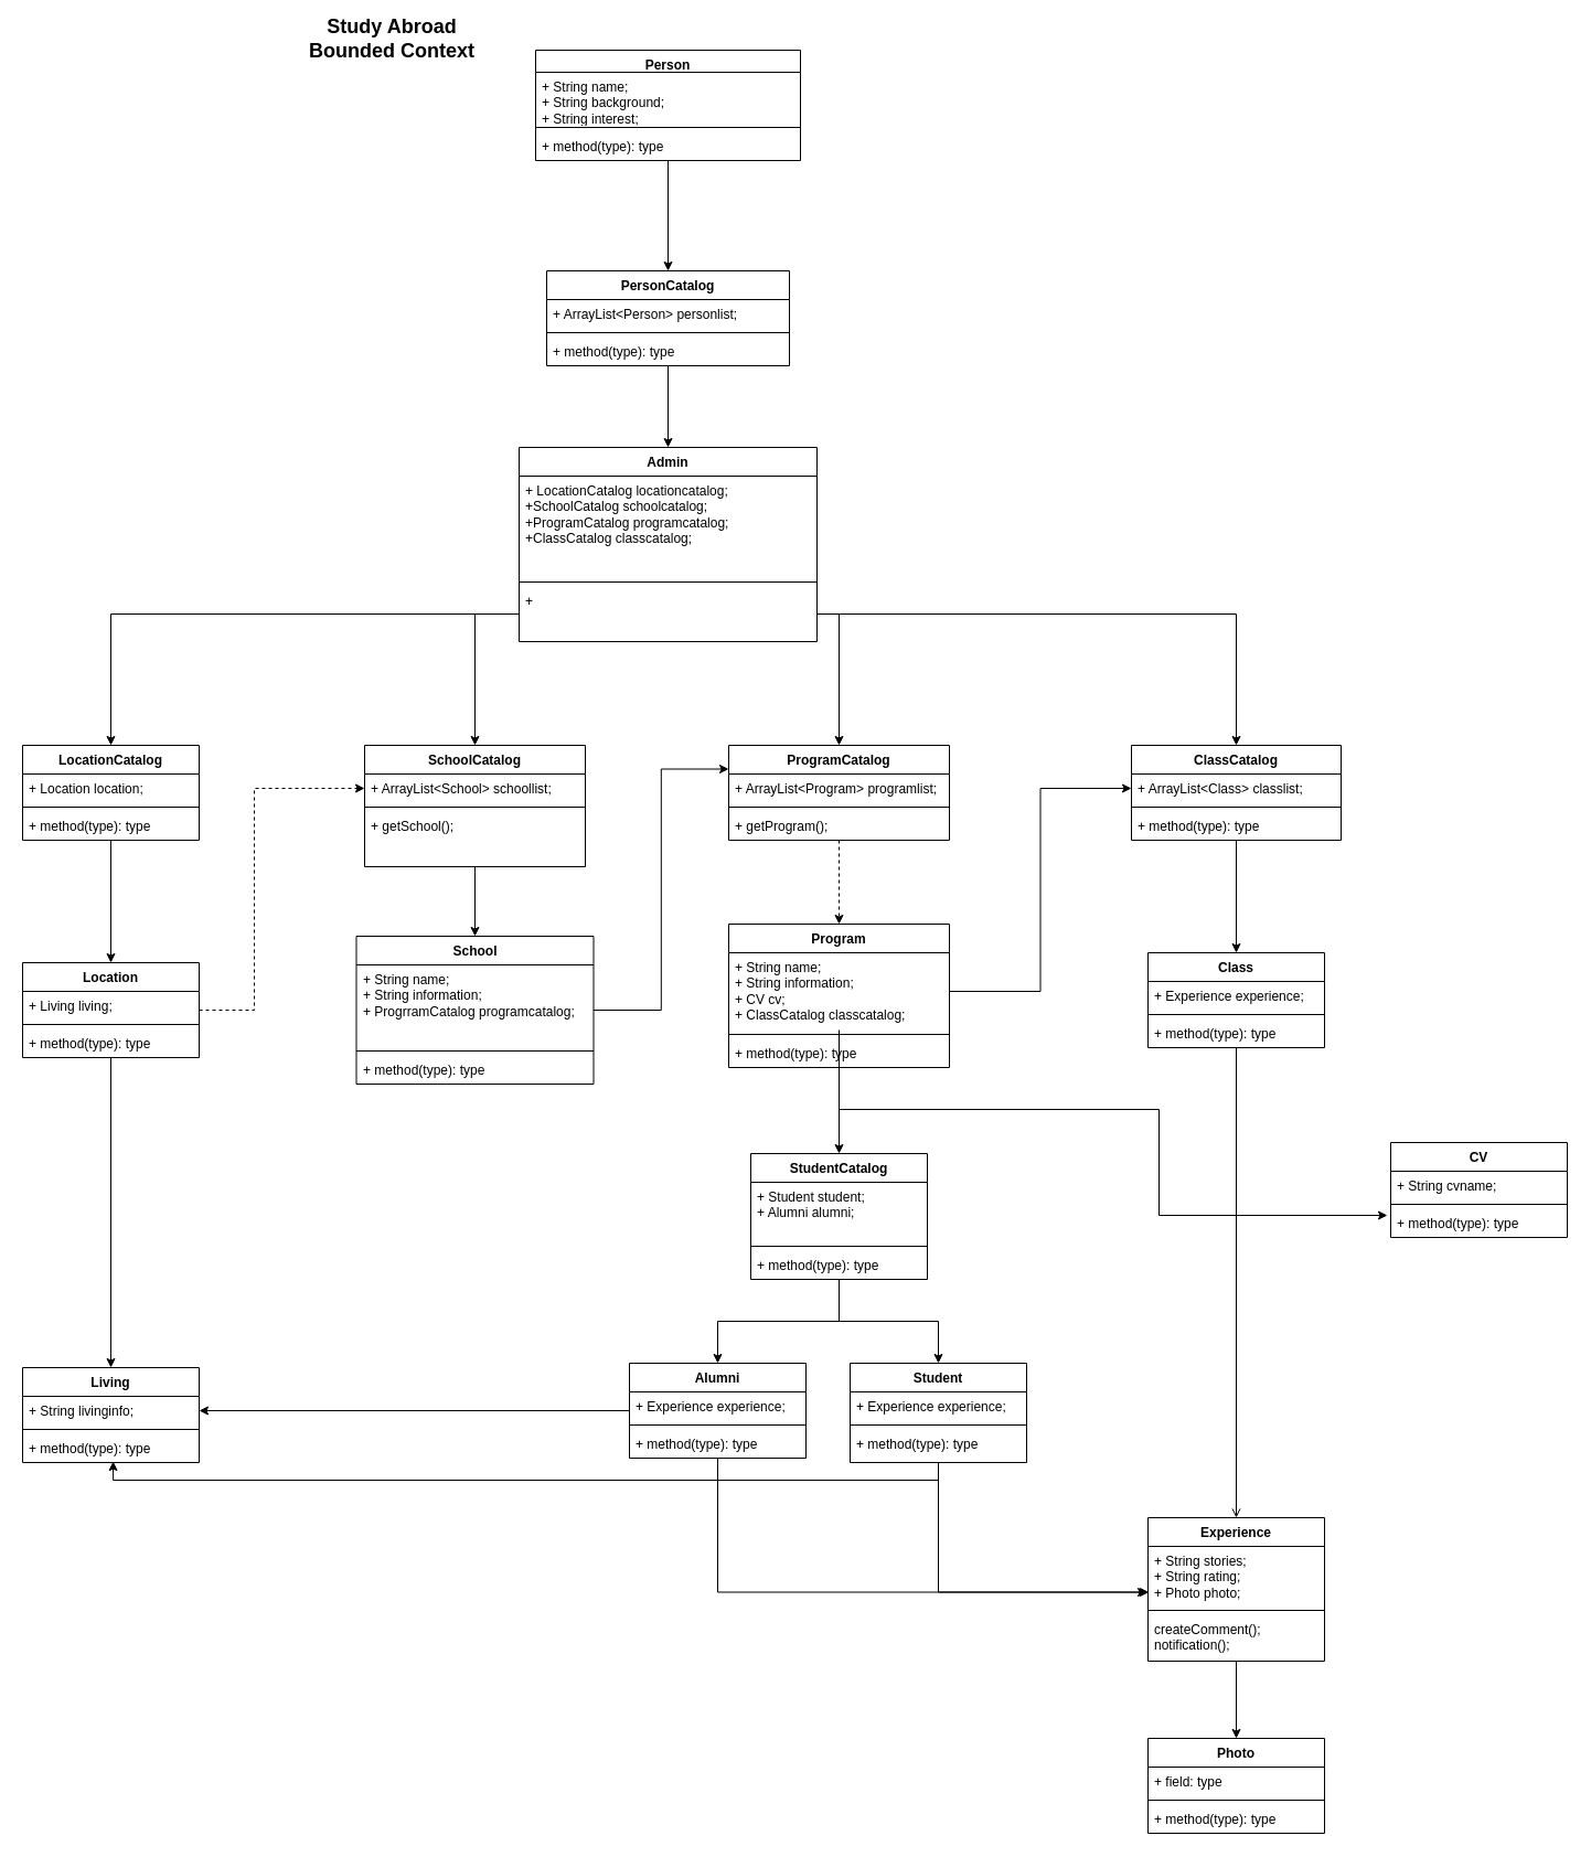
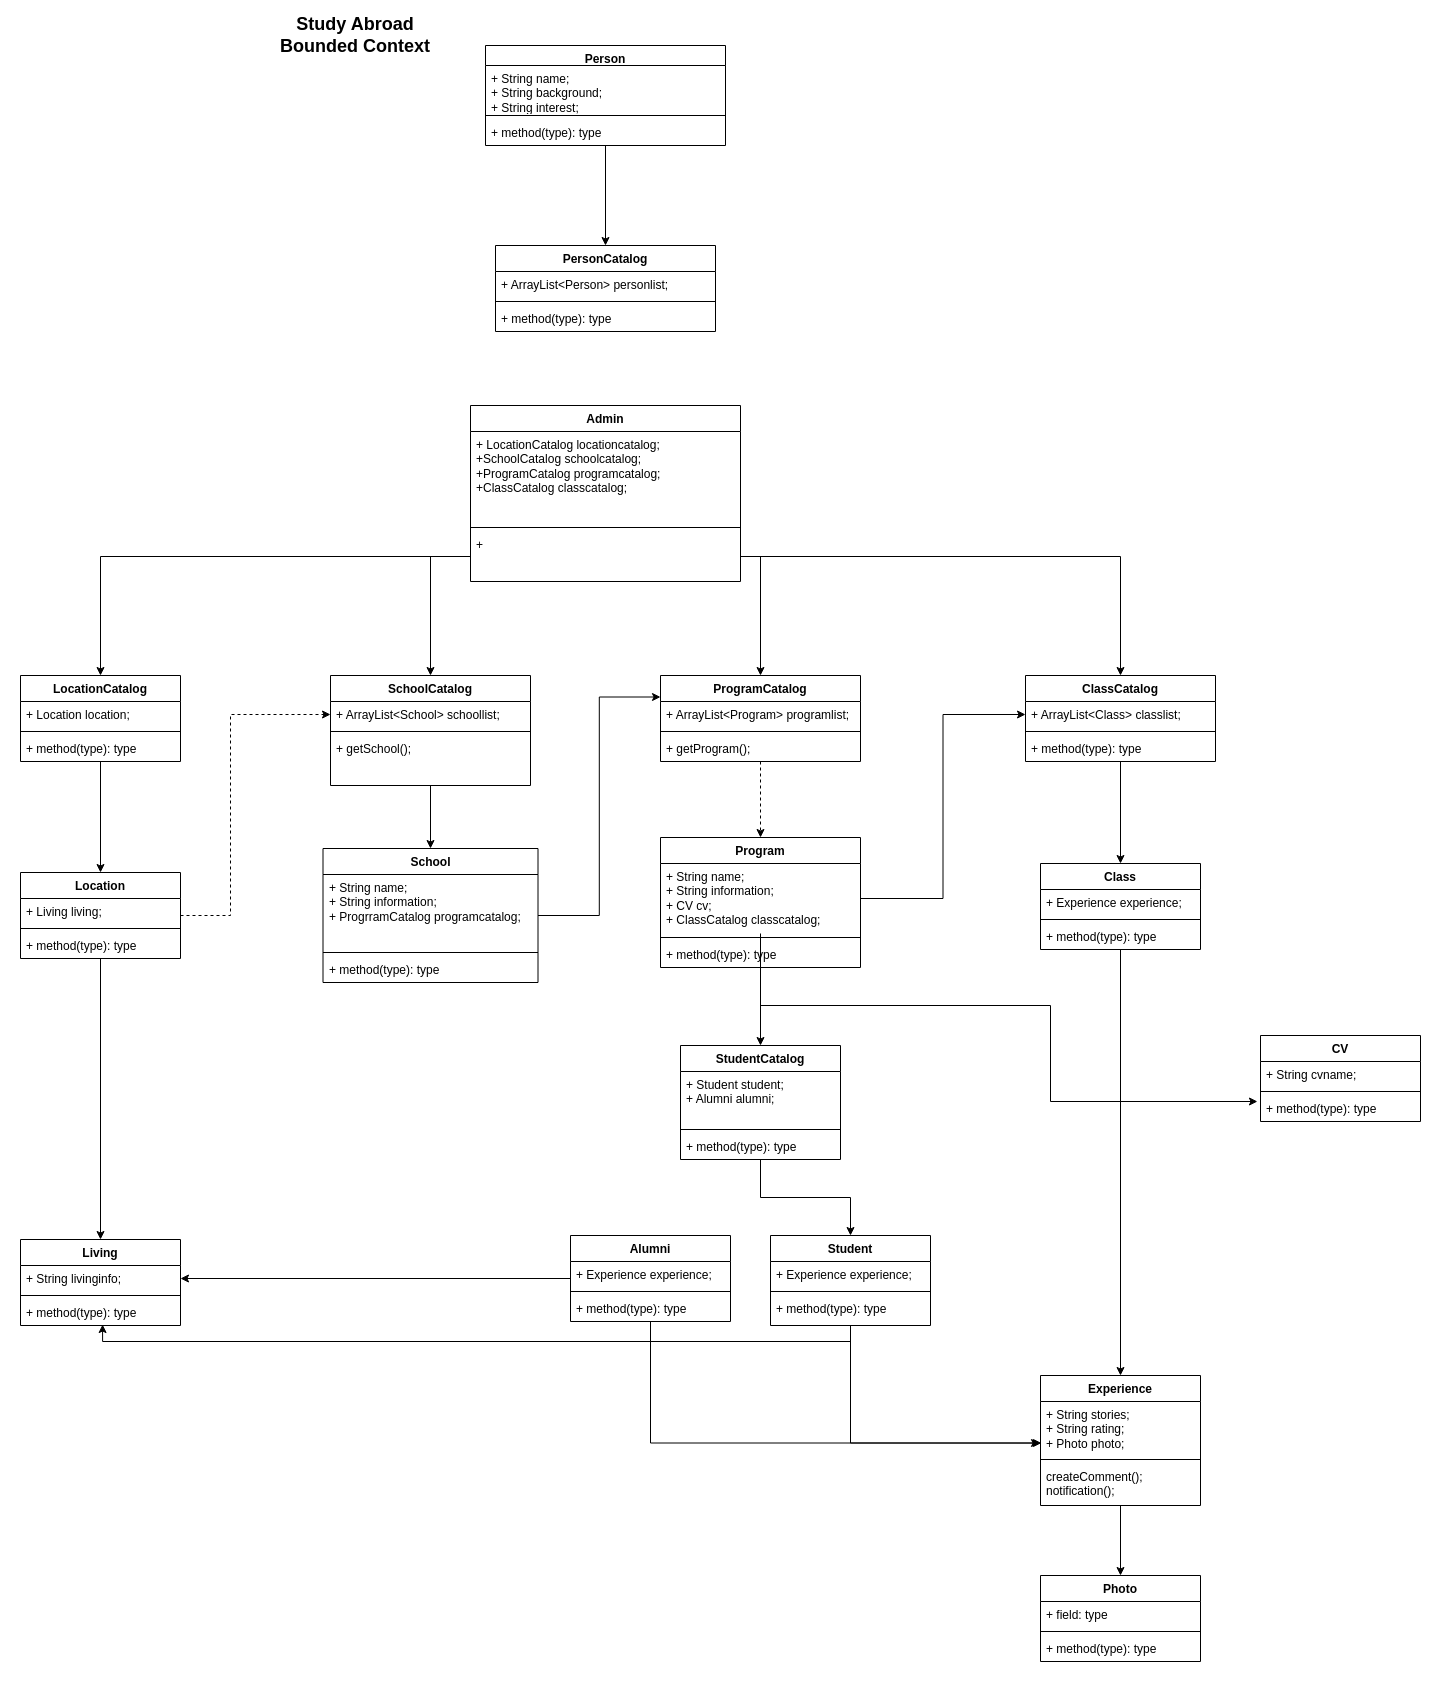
- <mxCell id="10" style="edgeStyle=orthogonalEdgeStyle;rounded=0;orthogonalLoop=1;jettySize=auto;html=1;entryX=0.5;entryY=0;entryDx=0;entryDy=0;" edge="1" parent="1" source="11" target="6"><mxGeometry relative="1" as="geometry" /></mxCell>
- <mxCell id="48" style="edgeStyle=orthogonalEdgeStyle;rounded=0;orthogonalLoop=1;jettySize=auto;html=1;entryX=0.5;entryY=0;entryDx=0;entryDy=0;" edge="1" parent="1" source="49" target="17"><mxGeometry relative="1" as="geometry" /></mxCell>
- <mxCell id="58" style="edgeStyle=orthogonalEdgeStyle;rounded=0;orthogonalLoop=1;jettySize=auto;html=1;entryX=0.5;entryY=0;entryDx=0;entryDy=0;endArrow=open;" edge="1" parent="1" source="59" target="70"><mxGeometry relative="1" as="geometry" /></mxCell>
+ <mxCell id="58" style="edgeStyle=orthogonalEdgeStyle;rounded=0;orthogonalLoop=1;jettySize=auto;html=1;entryX=0.5;entryY=0;entryDx=0;entryDy=0;" edge="1" parent="1" source="59" target="70"><mxGeometry relative="1" as="geometry" /></mxCell>
